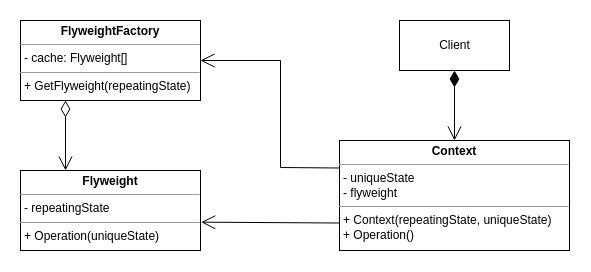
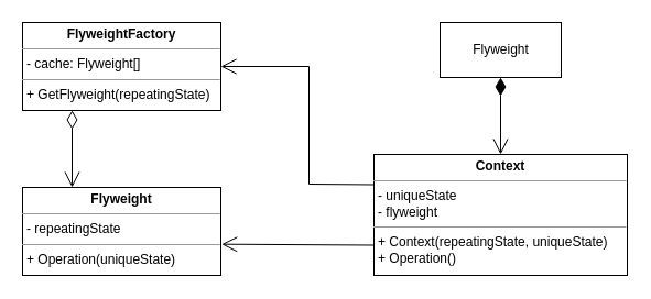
- <mxCell id="2" value="Client" style="html=1;" vertex="1" parent="1"><mxGeometry x="399" y="20" width="110" height="50" as="geometry" /></mxCell>
+ <mxCell id="2" value="Flyweight" style="html=1;" vertex="1" parent="1"><mxGeometry x="399" y="20" width="110" height="50" as="geometry" /></mxCell>
